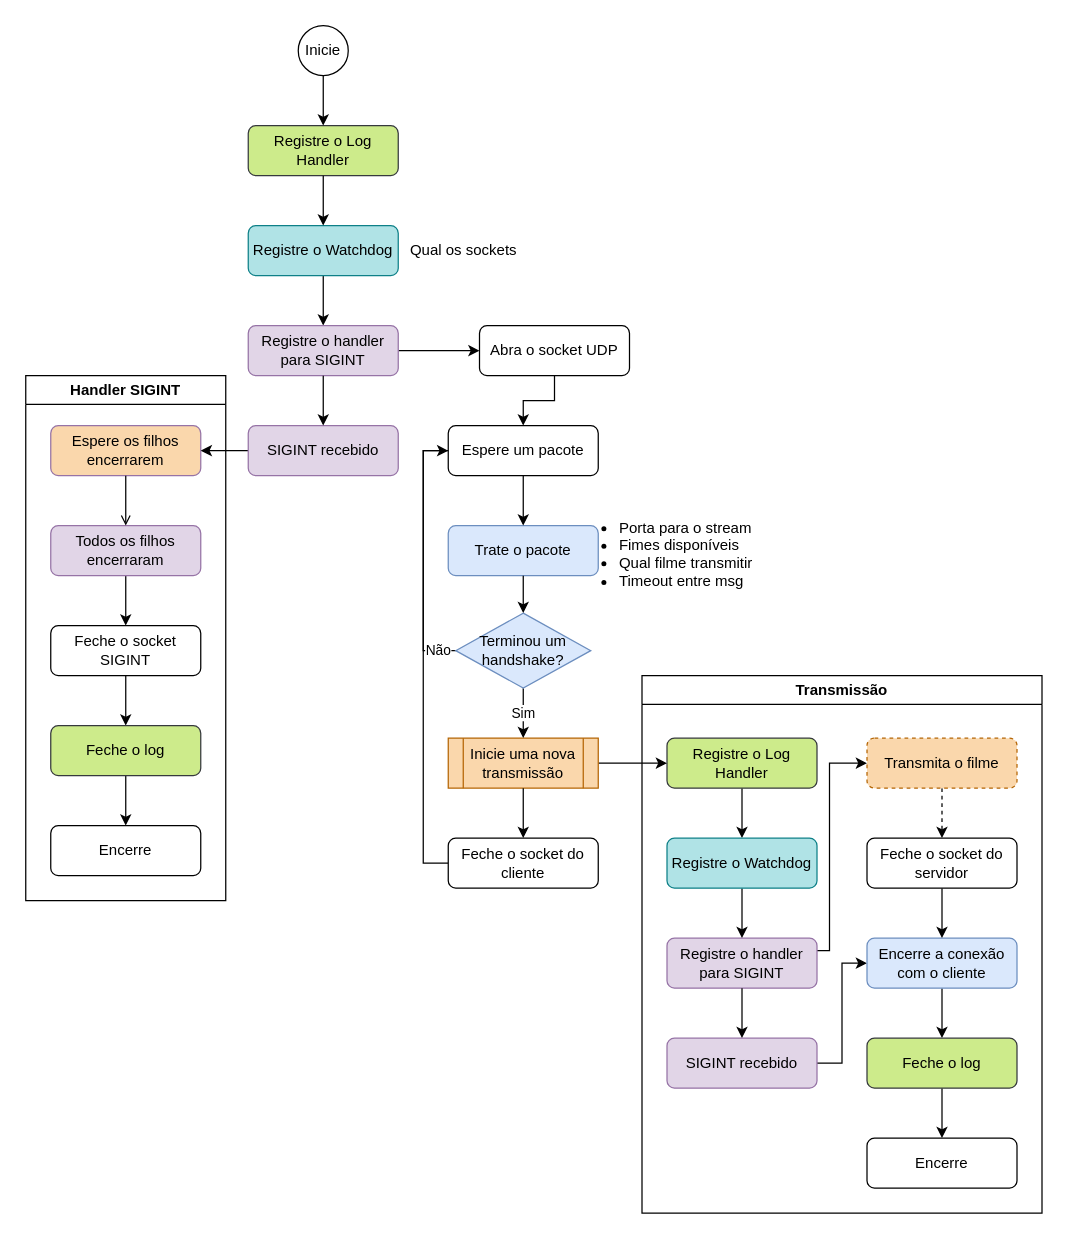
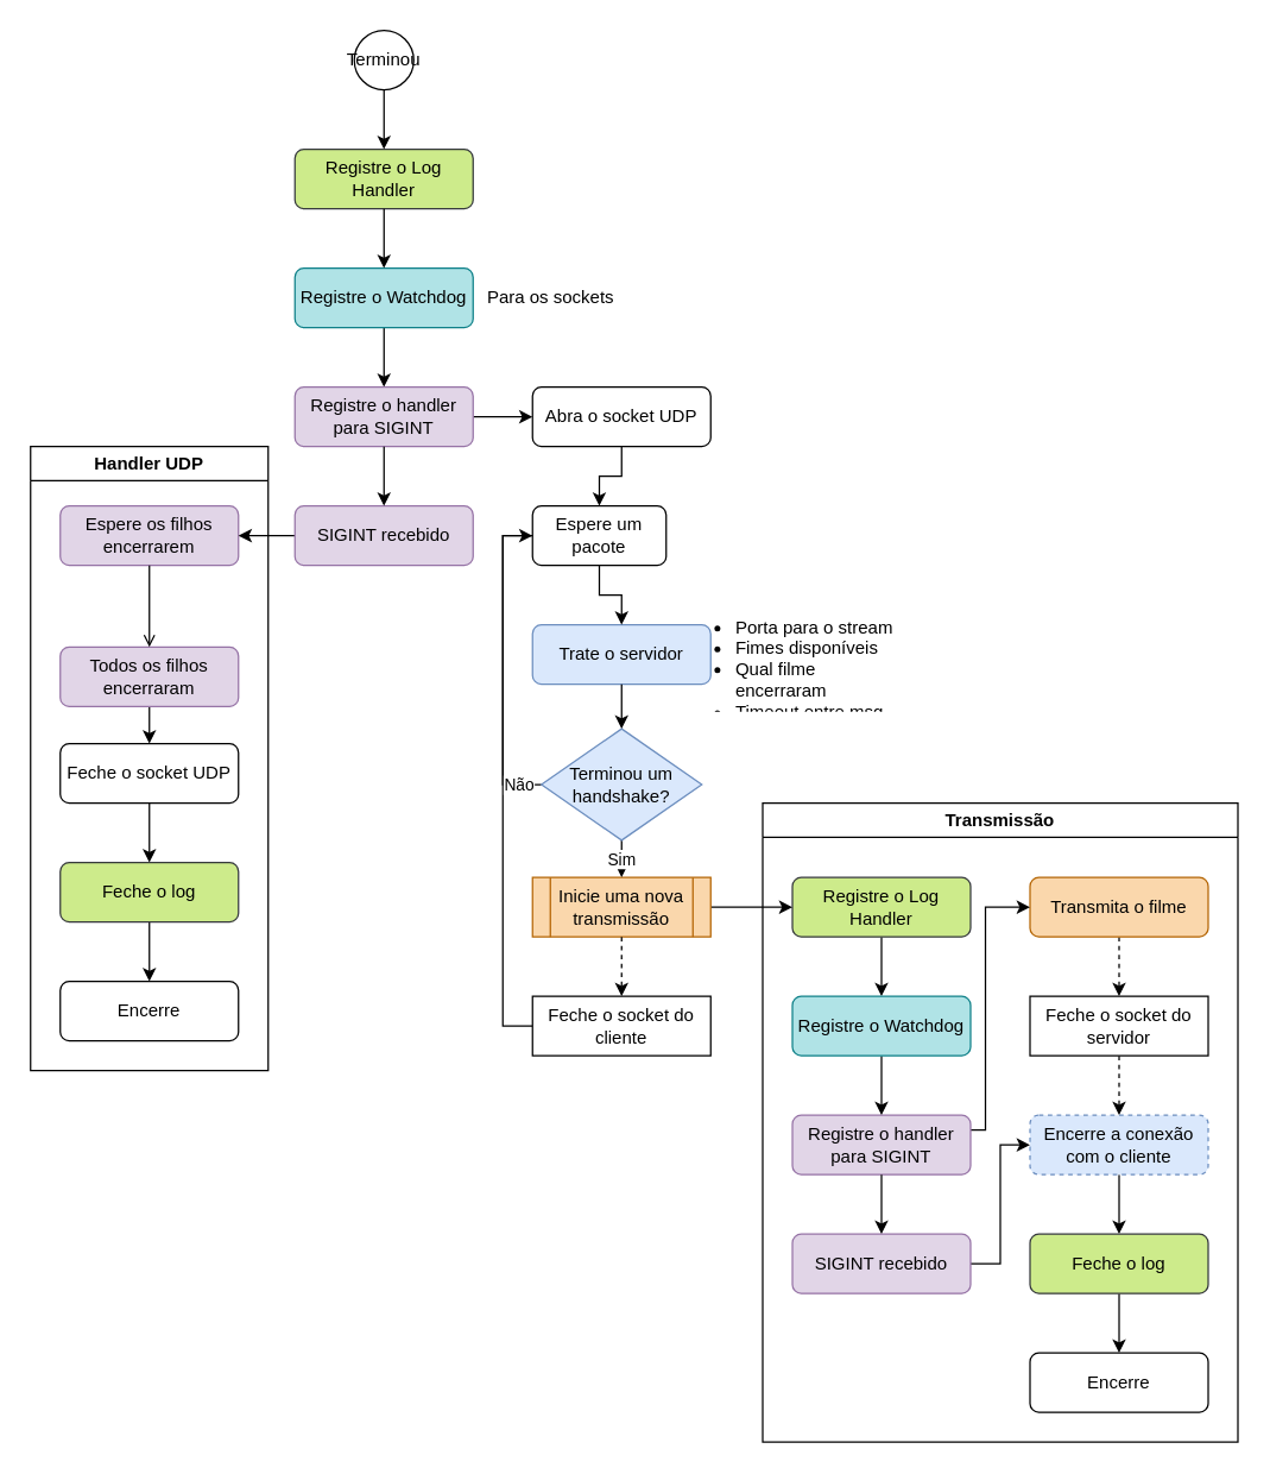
- <mxCell id="3" value="Inicie" style="ellipse;whiteSpace=wrap;html=1;" vertex="1" parent="1"><mxGeometry x="238" y="20" width="40" height="40" as="geometry" /></mxCell>
+ <mxCell id="3" value="Terminou" style="ellipse;whiteSpace=wrap;html=1;" vertex="1" parent="1"><mxGeometry x="238" y="20" width="40" height="40" as="geometry" /></mxCell>
- <mxCell id="8" value="Qual os sockets" style="text;html=1;strokeColor=none;fillColor=none;align=center;verticalAlign=middle;whiteSpace=wrap;rounded=0;" vertex="1" parent="1"><mxGeometry x="318" y="185" width="105" height="30" as="geometry" /></mxCell>
+ <mxCell id="8" value="Para os sockets" style="text;html=1;strokeColor=none;fillColor=none;align=center;verticalAlign=middle;whiteSpace=wrap;rounded=0;" vertex="1" parent="1"><mxGeometry x="318" y="185" width="105" height="30" as="geometry" /></mxCell>
- <mxCell id="28" value="Abra o socket UDP" style="rounded=1;whiteSpace=wrap;html=1;" vertex="1" parent="1"><mxGeometry x="383" y="260" width="120" height="40" as="geometry" /></mxCell>
+ <mxCell id="28" value="Abra o socket UDP" style="rounded=1;whiteSpace=wrap;html=1;" vertex="1" parent="1"><mxGeometry x="358" y="260" width="120" height="40" as="geometry" /></mxCell>
- <mxCell id="37" value="Handler SIGINT" style="swimlane;whiteSpace=wrap;html=1;startSize=23;" vertex="1" parent="1"><mxGeometry x="20" y="300" width="160" height="420" as="geometry" /></mxCell>
+ <mxCell id="37" value="Handler UDP" style="swimlane;whiteSpace=wrap;html=1;startSize=23;" vertex="1" parent="1"><mxGeometry x="20" y="300" width="160" height="420" as="geometry" /></mxCell>
- <mxCell id="41" value="Espere os filhos encerrarem" style="rounded=1;whiteSpace=wrap;html=1;fillColor=#fad7ac;strokeColor=#9673a6;" vertex="1" parent="37"><mxGeometry x="20" y="40" width="120" height="40" as="geometry" /></mxCell>
+ <mxCell id="41" value="Espere os filhos encerrarem" style="rounded=1;whiteSpace=wrap;html=1;fillColor=#e1d5e7;strokeColor=#9673a6;" vertex="1" parent="37"><mxGeometry x="20" y="40" width="120" height="40" as="geometry" /></mxCell>
- <mxCell id="29" value="Espere um pacote" style="rounded=1;whiteSpace=wrap;html=1;" vertex="1" parent="1"><mxGeometry x="358" y="340" width="120" height="40" as="geometry" /></mxCell>
+ <mxCell id="29" value="Espere um pacote" style="rounded=1;whiteSpace=wrap;html=1;" vertex="1" parent="1"><mxGeometry x="358" y="340" width="90" height="40" as="geometry" /></mxCell>
- <mxCell id="43" value="Todos os filhos encerraram" style="rounded=1;whiteSpace=wrap;html=1;fillColor=#e1d5e7;strokeColor=#9673a6;" vertex="1" parent="37"><mxGeometry x="20" y="120" width="120" height="40" as="geometry" /></mxCell>
+ <mxCell id="43" value="Todos os filhos encerraram" style="rounded=1;whiteSpace=wrap;html=1;fillColor=#e1d5e7;strokeColor=#9673a6;" vertex="1" parent="37"><mxGeometry x="20" y="135" width="120" height="40" as="geometry" /></mxCell>
- <mxCell id="31" value="Trate o pacote" style="rounded=1;whiteSpace=wrap;html=1;fillColor=#dae8fc;strokeColor=#6c8ebf;" vertex="1" parent="1"><mxGeometry x="358" y="420" width="120" height="40" as="geometry" /></mxCell>
+ <mxCell id="31" value="Trate o servidor" style="rounded=1;whiteSpace=wrap;html=1;fillColor=#dae8fc;strokeColor=#6c8ebf;" vertex="1" parent="1"><mxGeometry x="358" y="420" width="120" height="40" as="geometry" /></mxCell>
- <mxCell id="50" value="&lt;ul&gt;&lt;li&gt;Porta para o stream&lt;/li&gt;&lt;li&gt;Fimes disponíveis&lt;/li&gt;&lt;li&gt;Qual filme transmitir&lt;/li&gt;&lt;li&gt;Timeout entre msg&lt;br&gt;&lt;/li&gt;&lt;/ul&gt;" style="text;html=1;whiteSpace=wrap;verticalAlign=middle;overflow=hidden;" vertex="1" parent="1"><mxGeometry x="453" y="400" width="160" height="80" as="geometry" /></mxCell>
+ <mxCell id="50" value="&lt;ul&gt;&lt;li&gt;Porta para o stream&lt;/li&gt;&lt;li&gt;Fimes disponíveis&lt;/li&gt;&lt;li&gt;Qual filme encerraram&lt;/li&gt;&lt;li&gt;Timeout entre msg&lt;br&gt;&lt;/li&gt;&lt;/ul&gt;" style="text;html=1;whiteSpace=wrap;verticalAlign=middle;overflow=hidden;" vertex="1" parent="1"><mxGeometry x="453" y="400" width="160" height="80" as="geometry" /></mxCell>
- <mxCell id="40" value="Feche o socket SIGINT" style="rounded=1;whiteSpace=wrap;html=1;" vertex="1" parent="37"><mxGeometry x="20" y="200" width="120" height="40" as="geometry" /></mxCell>
+ <mxCell id="40" value="Feche o socket UDP" style="rounded=1;whiteSpace=wrap;html=1;" vertex="1" parent="37"><mxGeometry x="20" y="200" width="120" height="40" as="geometry" /></mxCell>
- <mxCell id="56" value="Terminou um handshake?" style="rhombus;whiteSpace=wrap;html=1;fillColor=#dae8fc;strokeColor=#6c8ebf;" vertex="1" parent="1"><mxGeometry x="364" y="490" width="108" height="60" as="geometry" /></mxCell>
+ <mxCell id="56" value="Terminou um handshake?" style="rhombus;whiteSpace=wrap;html=1;fillColor=#dae8fc;strokeColor=#6c8ebf;" vertex="1" parent="1"><mxGeometry x="364" y="490" width="108" height="75" as="geometry" /></mxCell>
- <mxCell id="11" value="Transmita o filme" style="rounded=1;whiteSpace=wrap;html=1;fillColor=#fad7ac;strokeColor=#b46504;dashed=1;" vertex="1" parent="9"><mxGeometry x="180" y="50" width="120" height="40" as="geometry" /></mxCell>
+ <mxCell id="11" value="Transmita o filme" style="rounded=1;whiteSpace=wrap;html=1;fillColor=#fad7ac;strokeColor=#b46504;" vertex="1" parent="9"><mxGeometry x="180" y="50" width="120" height="40" as="geometry" /></mxCell>
- <mxCell id="53" value="" style="edgeStyle=orthogonalEdgeStyle;rounded=0;orthogonalLoop=1;jettySize=auto;html=1;" edge="1" parent="1" source="36" target="52"><mxGeometry relative="1" as="geometry" /></mxCell>
+ <mxCell id="53" value="" style="edgeStyle=orthogonalEdgeStyle;rounded=0;orthogonalLoop=1;jettySize=auto;html=1;dashed=1;" edge="1" parent="1" source="36" target="52"><mxGeometry relative="1" as="geometry" /></mxCell>
- <mxCell id="52" value="Feche o socket do cliente" style="rounded=1;whiteSpace=wrap;html=1;" vertex="1" parent="1"><mxGeometry x="358" y="670" width="120" height="40" as="geometry" /></mxCell>
+ <mxCell id="52" value="Feche o socket do cliente" style="whiteSpace=wrap;html=1;rounded=0;" vertex="1" parent="1"><mxGeometry x="358" y="670" width="120" height="40" as="geometry" /></mxCell>
- <mxCell id="25" value="Feche o socket do servidor" style="rounded=1;whiteSpace=wrap;html=1;" vertex="1" parent="9"><mxGeometry x="180" y="130" width="120" height="40" as="geometry" /></mxCell>
+ <mxCell id="25" value="Feche o socket do servidor" style="whiteSpace=wrap;html=1;rounded=0;" vertex="1" parent="9"><mxGeometry x="180" y="130" width="120" height="40" as="geometry" /></mxCell>
- <mxCell id="24" style="edgeStyle=orthogonalEdgeStyle;rounded=0;orthogonalLoop=1;jettySize=auto;html=1;exitX=0.5;exitY=1;exitDx=0;exitDy=0;entryX=0.5;entryY=0;entryDx=0;entryDy=0;" edge="1" parent="9" source="25" target="20"><mxGeometry relative="1" as="geometry" /></mxCell>
+ <mxCell id="24" style="edgeStyle=orthogonalEdgeStyle;rounded=0;orthogonalLoop=1;jettySize=auto;html=1;exitX=0.5;exitY=1;exitDx=0;exitDy=0;entryX=0.5;entryY=0;entryDx=0;entryDy=0;dashed=1;" edge="1" parent="9" source="25" target="20"><mxGeometry relative="1" as="geometry" /></mxCell>
- <mxCell id="20" value="Encerre a conexão com o cliente" style="rounded=1;whiteSpace=wrap;html=1;fillColor=#dae8fc;strokeColor=#6c8ebf;" vertex="1" parent="9"><mxGeometry x="180" y="210" width="120" height="40" as="geometry" /></mxCell>
+ <mxCell id="20" value="Encerre a conexão com o cliente" style="rounded=1;whiteSpace=wrap;html=1;fillColor=#dae8fc;strokeColor=#6c8ebf;dashed=1;" vertex="1" parent="9"><mxGeometry x="180" y="210" width="120" height="40" as="geometry" /></mxCell>
